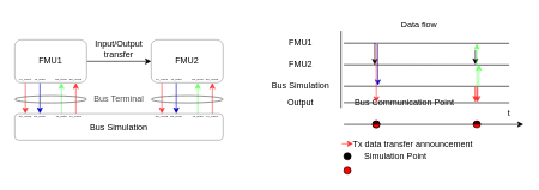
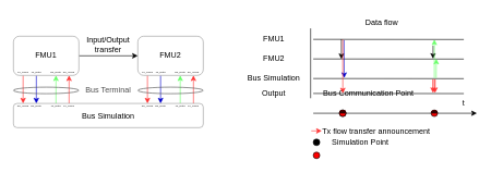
- <mxCell id="47" value="Tx data transfer announcement&amp;nbsp;" style="text;html=1;strokeColor=none;fillColor=none;align=center;verticalAlign=middle;whiteSpace=wrap;rounded=0;" parent="1" vertex="1"><mxGeometry x="482" y="192" width="188" height="18" as="geometry" /></mxCell>
+ <mxCell id="47" value="Tx flow transfer announcement&amp;nbsp;" style="text;html=1;strokeColor=none;fillColor=none;align=center;verticalAlign=middle;whiteSpace=wrap;rounded=0;" parent="1" vertex="1"><mxGeometry x="482" y="192" width="188" height="18" as="geometry" /></mxCell>
